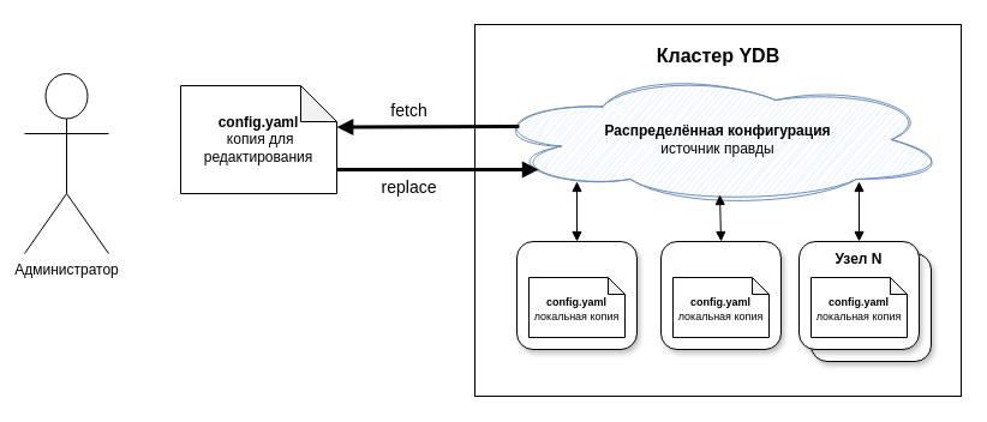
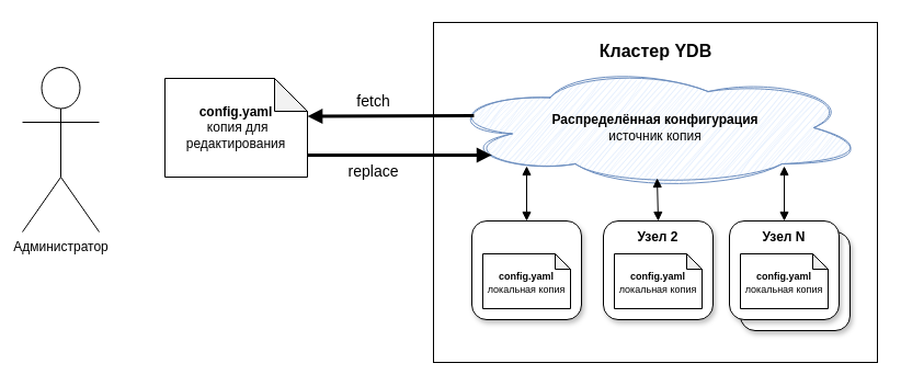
- <mxCell id="7" value="&lt;b&gt;Распределённая конфигурация&lt;/b&gt;&lt;div&gt;источник правды&lt;/div&gt;" style="ellipse;shape=cloud;whiteSpace=wrap;html=1;shadow=0;sketch=1;curveFitting=1;jiggle=2;fillColor=#dae8fc;strokeColor=#6c8ebf;" vertex="1" parent="1"><mxGeometry x="405" y="61" width="385" height="110" as="geometry" /></mxCell>
+ <mxCell id="7" value="&lt;b&gt;Распределённая конфигурация&lt;/b&gt;&lt;div&gt;источник копия&lt;/div&gt;" style="ellipse;shape=cloud;whiteSpace=wrap;html=1;shadow=0;sketch=1;curveFitting=1;jiggle=2;fillColor=#dae8fc;strokeColor=#6c8ebf;" vertex="1" parent="1"><mxGeometry x="405" y="61" width="385" height="110" as="geometry" /></mxCell>
+ <mxCell id="17" value="&lt;b&gt;Узел 2&lt;/b&gt;" style="text;html=1;align=center;verticalAlign=middle;whiteSpace=wrap;rounded=0;" vertex="1" parent="1"><mxGeometry x="550" y="201" width="100" height="30" as="geometry" /></mxCell>
